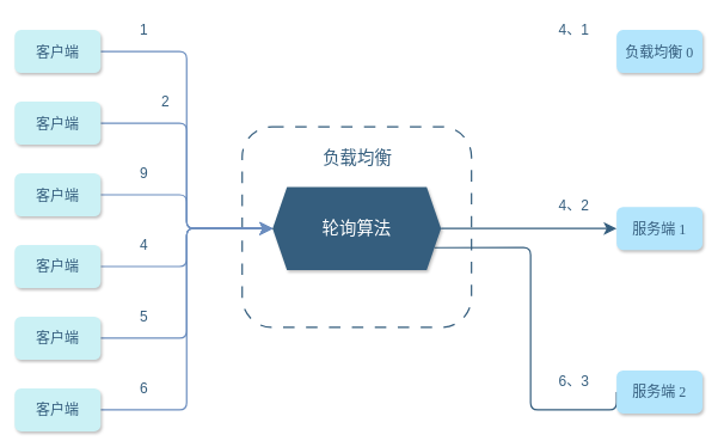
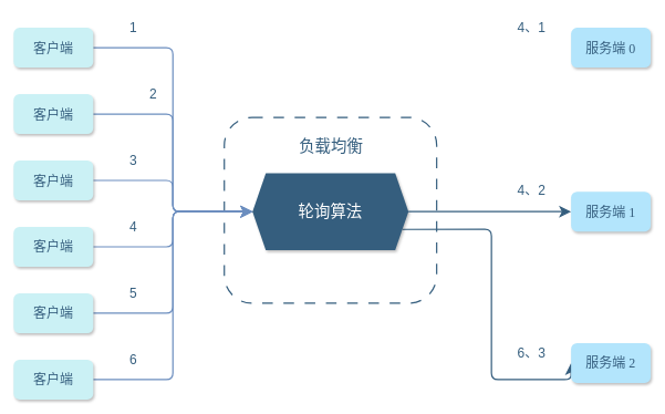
- <mxCell id="19" value="负载均衡 0" style="rounded=1;whiteSpace=wrap;html=1;hachureGap=4;fontFamily=ZCOOL QingKe HuangYou;fontSize=20;fillColor=#B3E5FC;strokeColor=none;fontColor=#355E7E;shadow=1;fontStyle=0;fontSource=https%3A%2F%2Ffonts.googleapis.com%2Fcss%3Ffamily%3DZCOOL%2BQingKe%2BHuangYou;" parent="1" vertex="1"><mxGeometry x="860" y="41" width="120" height="60" as="geometry" /></mxCell>
+ <mxCell id="19" value="服务端 0" style="rounded=1;whiteSpace=wrap;html=1;hachureGap=4;fontFamily=ZCOOL QingKe HuangYou;fontSize=20;fillColor=#B3E5FC;strokeColor=none;fontColor=#355E7E;shadow=1;fontStyle=0;fontSource=https%3A%2F%2Ffonts.googleapis.com%2Fcss%3Ffamily%3DZCOOL%2BQingKe%2BHuangYou;" parent="1" vertex="1"><mxGeometry x="860" y="41" width="120" height="60" as="geometry" /></mxCell>
- <mxCell id="22" value="9" style="text;html=1;align=center;verticalAlign=middle;resizable=0;points=[];autosize=1;strokeColor=none;fillColor=none;fontSize=20;fontFamily=Helvetica;fontStyle=0;fontColor=#355E7E;" parent="1" vertex="1"><mxGeometry x="185" y="220" width="30" height="40" as="geometry" /></mxCell>
+ <mxCell id="22" value="3" style="text;html=1;align=center;verticalAlign=middle;resizable=0;points=[];autosize=1;strokeColor=none;fillColor=none;fontSize=20;fontFamily=Helvetica;fontStyle=0;fontColor=#355E7E;" parent="1" vertex="1"><mxGeometry x="185" y="220" width="30" height="40" as="geometry" /></mxCell>
- <mxCell id="15" style="edgeStyle=orthogonalEdgeStyle;rounded=1;hachureGap=4;orthogonalLoop=1;jettySize=auto;html=1;exitX=1;exitY=0.75;exitDx=0;exitDy=0;entryX=0;entryY=0.5;entryDx=0;entryDy=0;fontFamily=Helvetica;fontSize=16;fillColor=#d5e8d4;strokeColor=#355E7E;strokeWidth=2;endSize=12;startSize=12;fontColor=#355E7E;fontStyle=0;endArrow=none;" parent="1" source="16" target="29" edge="1"><mxGeometry relative="1" as="geometry"><Array as="points"><mxPoint x="740" y="345" /><mxPoint x="740" y="571" /></Array></mxGeometry></mxCell>
+ <mxCell id="15" style="edgeStyle=orthogonalEdgeStyle;rounded=1;hachureGap=4;orthogonalLoop=1;jettySize=auto;html=1;exitX=1;exitY=0.75;exitDx=0;exitDy=0;entryX=0;entryY=0.5;entryDx=0;entryDy=0;fontFamily=Helvetica;fontSize=16;fillColor=#d5e8d4;strokeColor=#355E7E;strokeWidth=2;endSize=12;startSize=12;fontColor=#355E7E;fontStyle=0" parent="1" source="16" target="29" edge="1"><mxGeometry relative="1" as="geometry"><Array as="points"><mxPoint x="740" y="345" /><mxPoint x="740" y="571" /></Array></mxGeometry></mxCell>
